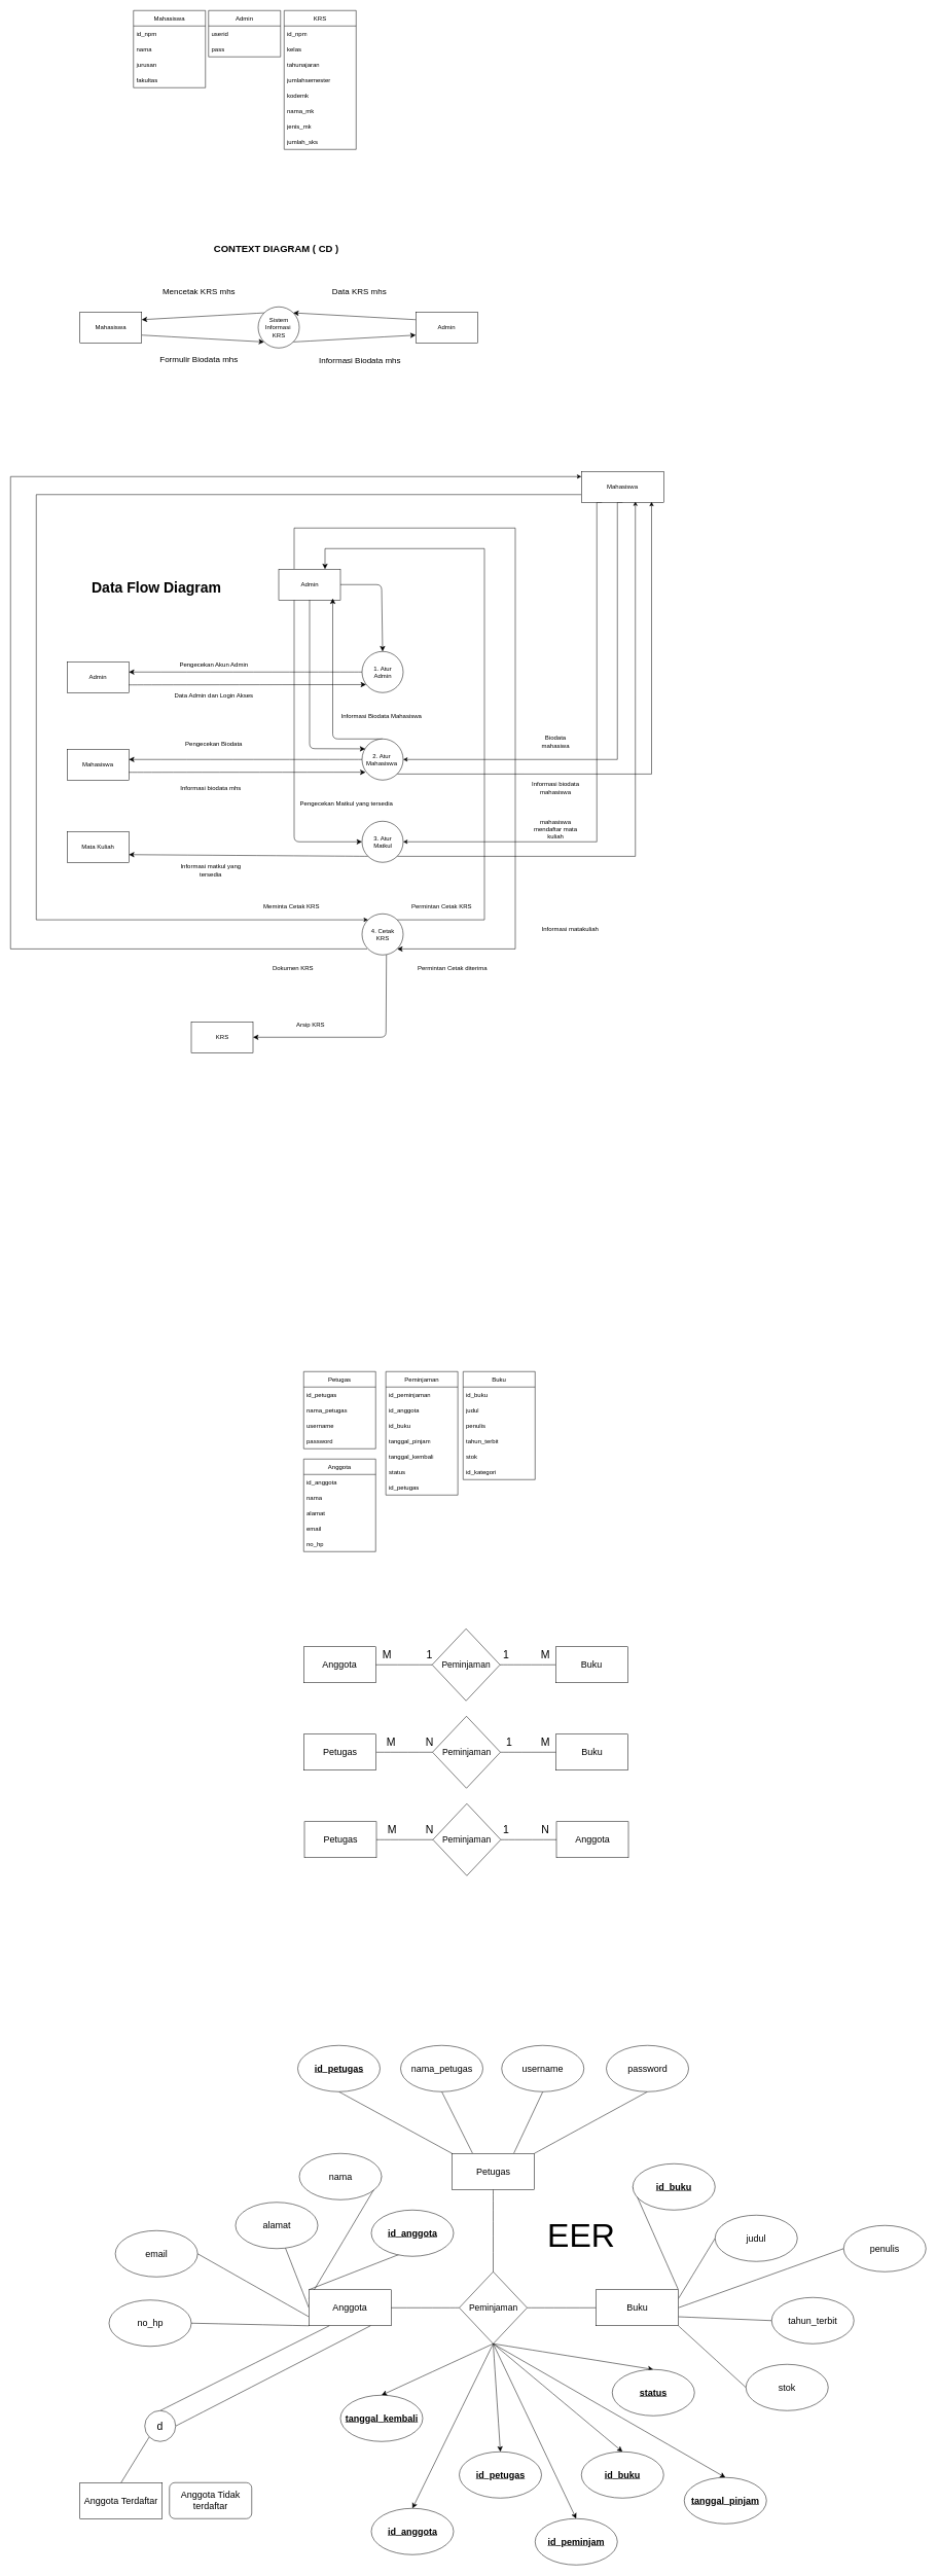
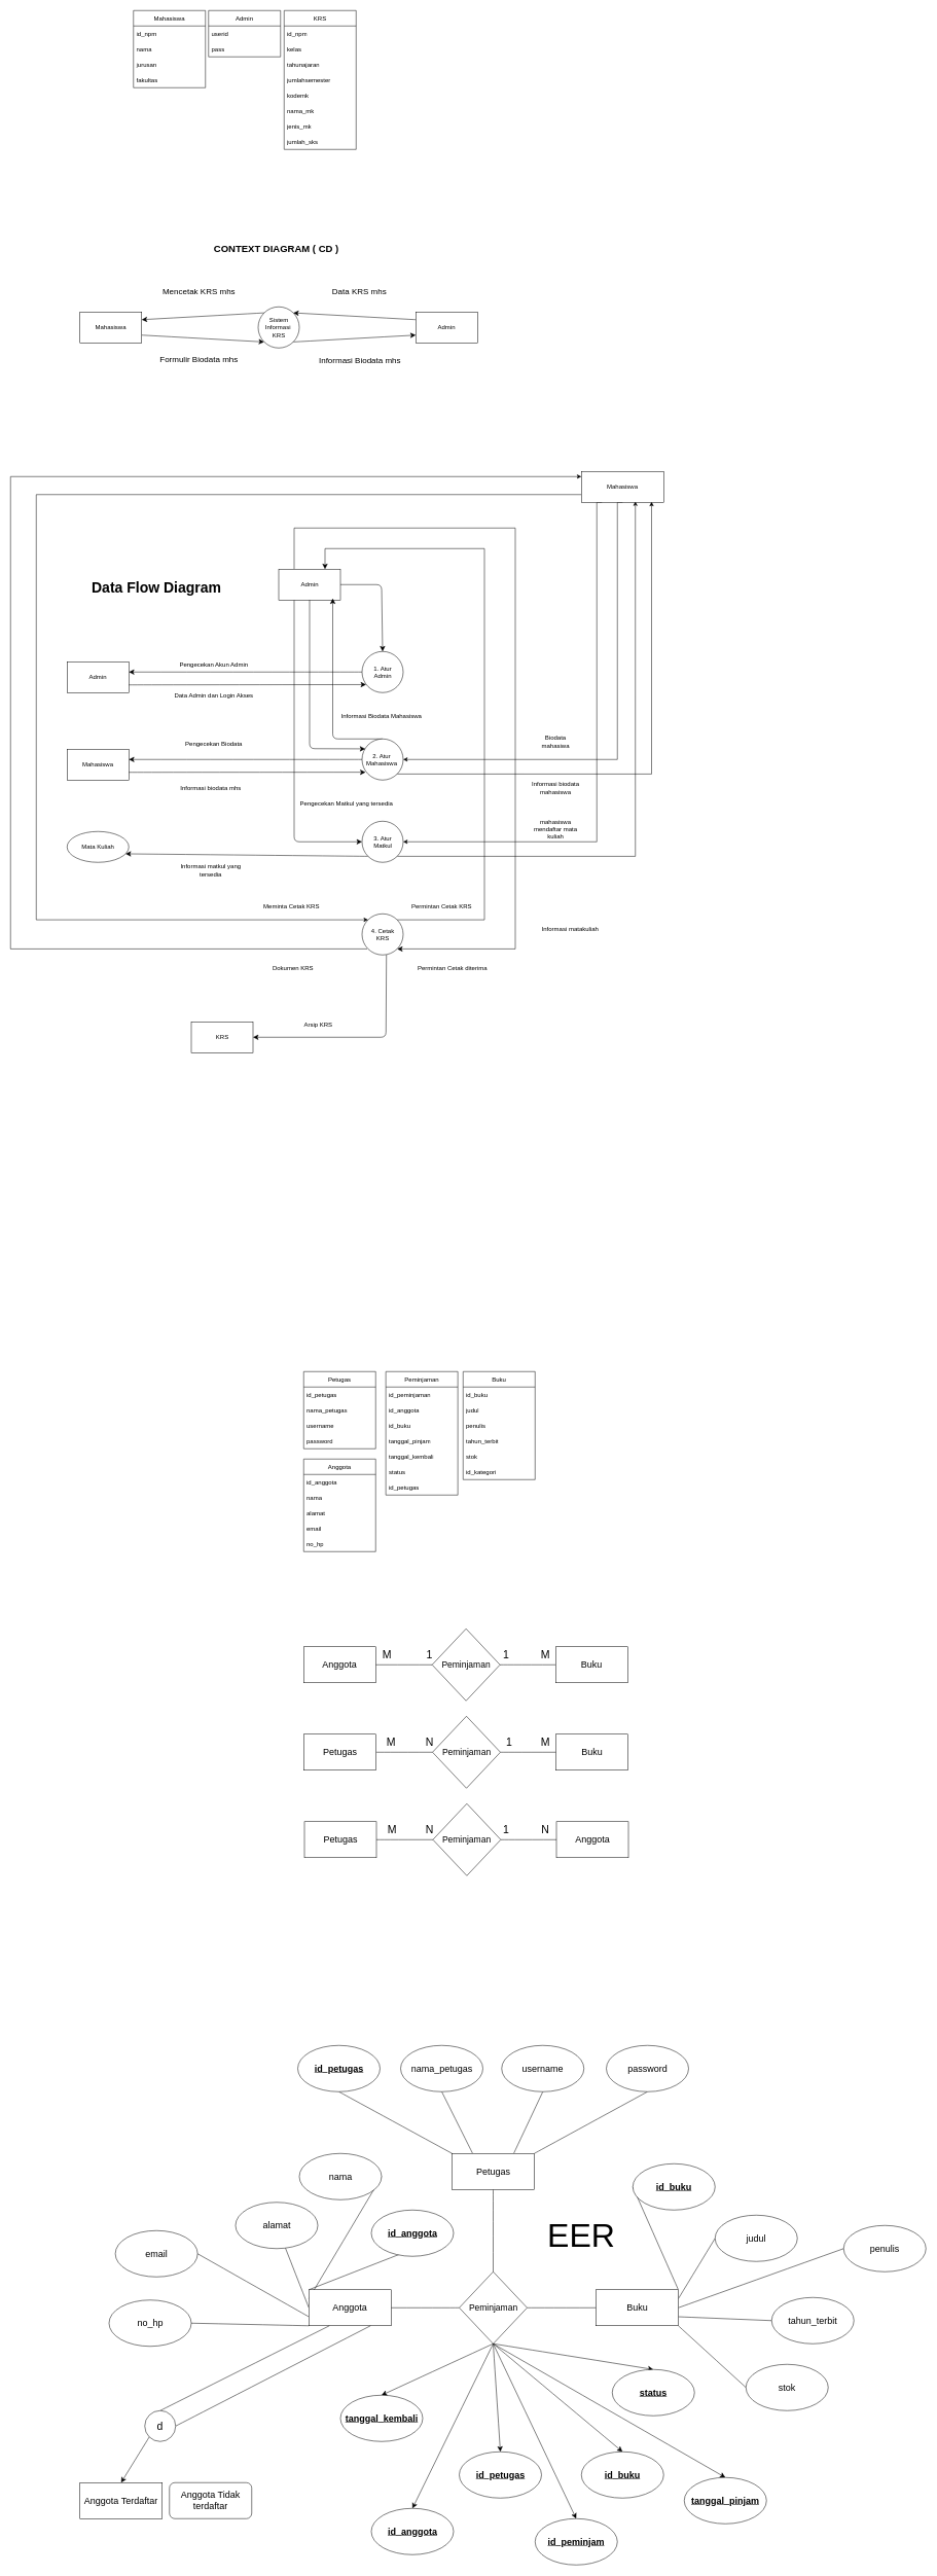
- <mxCell id="57" value="Mata Kuliah" style="rounded=0;whiteSpace=wrap;html=1;" parent="1" vertex="1"><mxGeometry y="1616" width="120" height="60" as="geometry" x="130" /></mxCell>
+ <mxCell id="57" value="Mata Kuliah" style="ellipse;whiteSpace=wrap;html=1;" parent="1" vertex="1"><mxGeometry y="1616" width="120" height="60" as="geometry" x="130" /></mxCell>
- <mxCell id="69" value="Arsip KRS" style="text;html=1;align=center;verticalAlign=middle;whiteSpace=wrap;rounded=0;" parent="1" vertex="1"><mxGeometry x="528.5" y="1976" width="148.5" height="30" as="geometry" /></mxCell>
+ <mxCell id="69" value="Arsip KRS" style="text;html=1;align=center;verticalAlign=middle;whiteSpace=wrap;rounded=0;" parent="1" vertex="1"><mxGeometry x="543.5" y="1976" width="148.5" height="30" as="geometry" /></mxCell>
- <mxCell id="187" style="edgeStyle=none;curved=1;rounded=0;orthogonalLoop=1;jettySize=auto;html=1;exitX=0;exitY=1;exitDx=0;exitDy=0;entryX=0.5;entryY=0;entryDx=0;entryDy=0;fontSize=12;startSize=8;endSize=8;endArrow=none;startFill=0;" edge="1" parent="1" source="188" target="184"><mxGeometry relative="1" as="geometry" /></mxCell>
+ <mxCell id="187" style="edgeStyle=none;curved=1;rounded=0;orthogonalLoop=1;jettySize=auto;html=1;exitX=0;exitY=1;exitDx=0;exitDy=0;entryX=0.5;entryY=0;entryDx=0;entryDy=0;fontSize=12;startSize=8;endSize=8;endArrow=classic;startFill=0;" edge="1" parent="1" source="188" target="184"><mxGeometry relative="1" as="geometry" /></mxCell>
